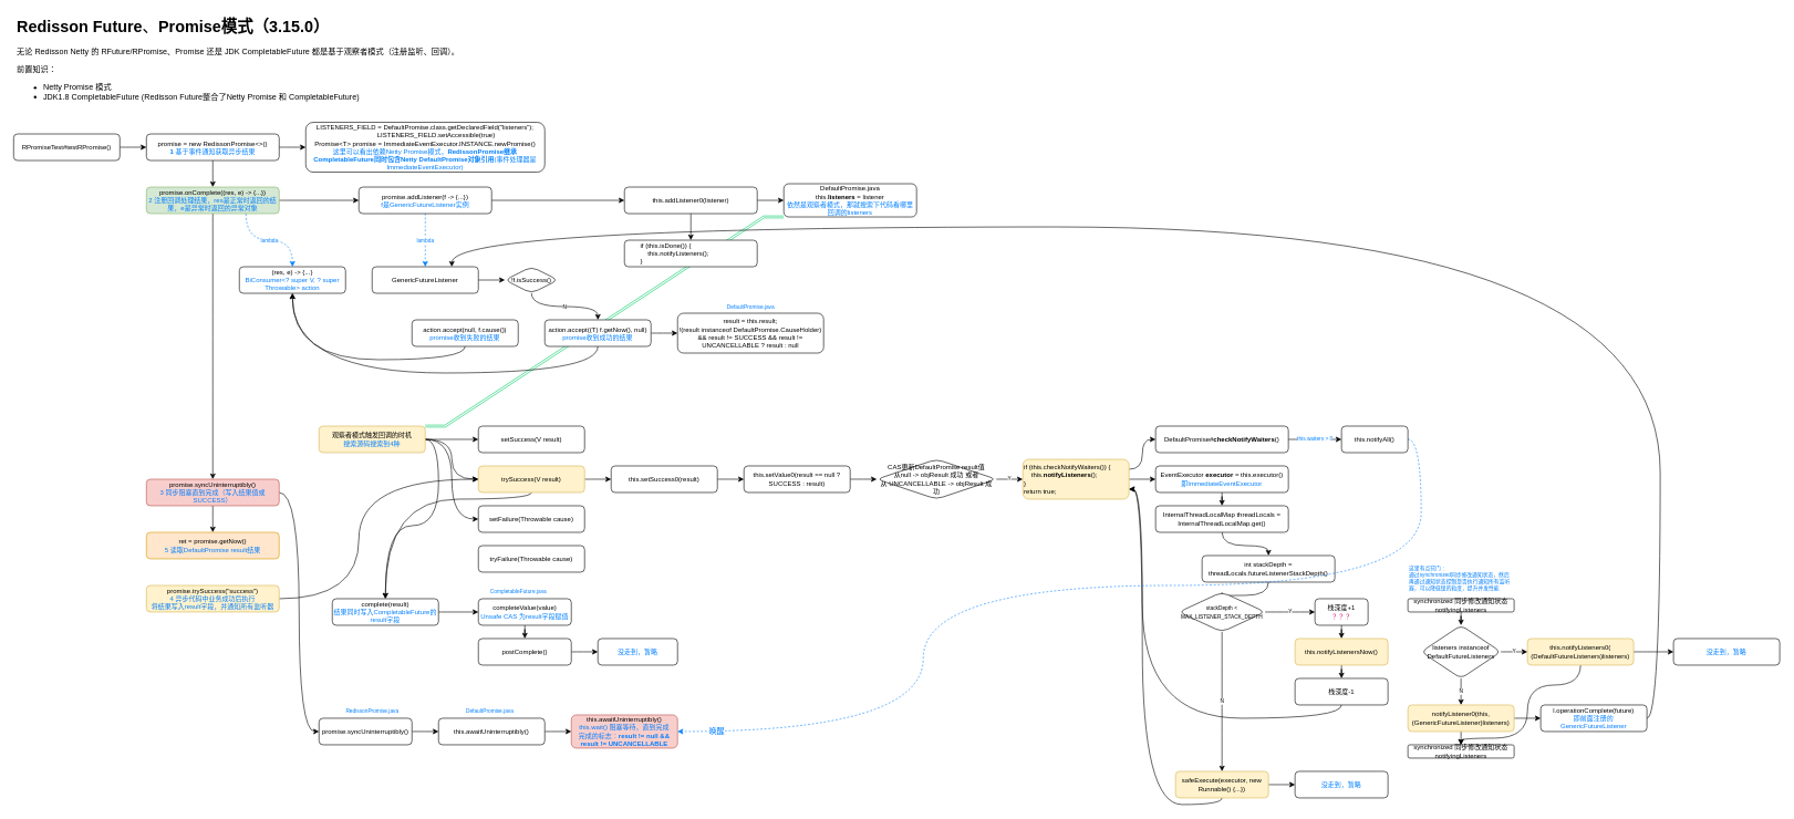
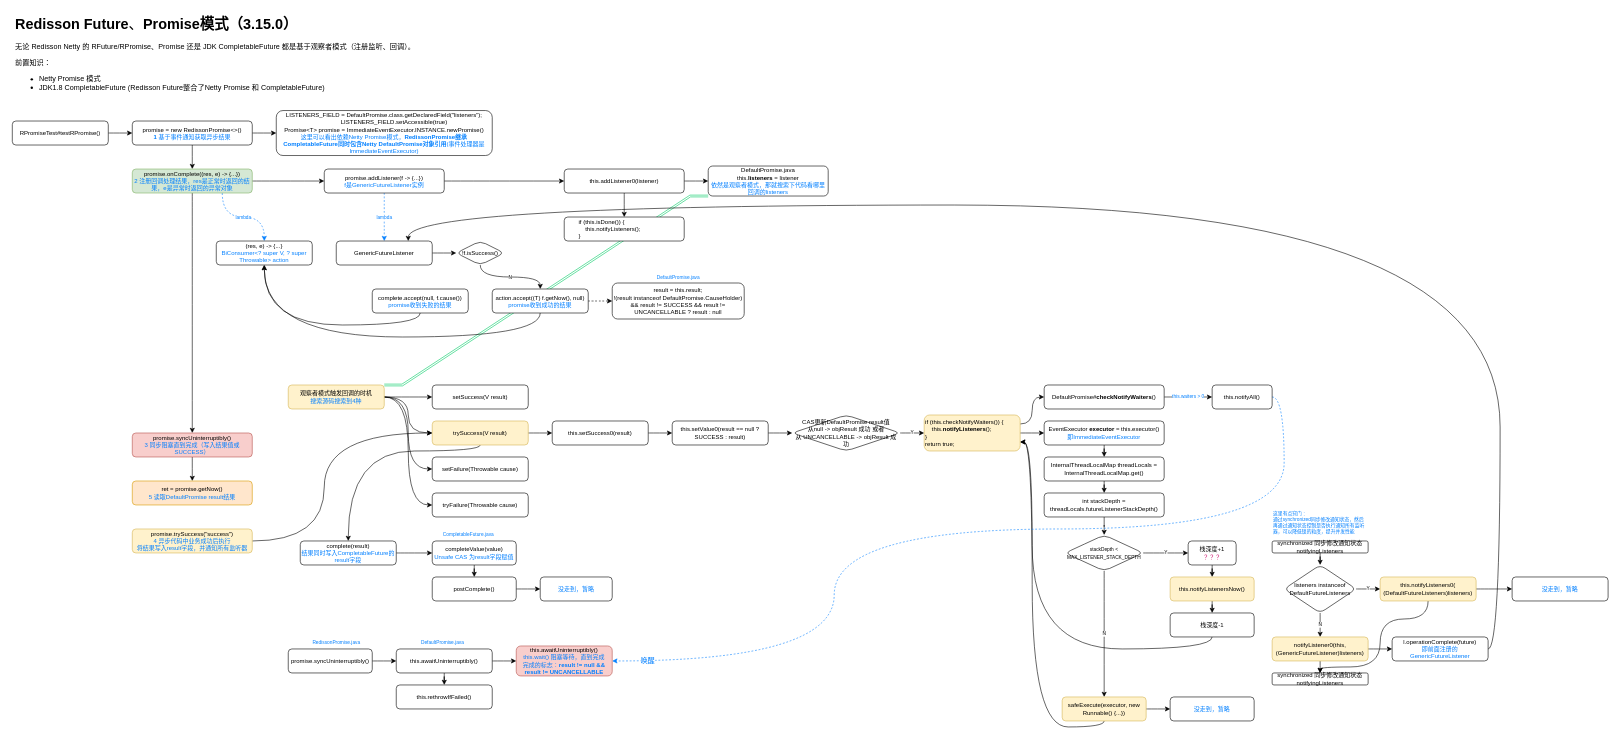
- <mxCell id="88" value="&lt;font color=&quot;#000000&quot;&gt;action.accept(null, f.cause())&lt;/font&gt;&lt;br&gt;promise收到失败的结果" style="rounded=1;whiteSpace=wrap;html=1;fontSize=10;fontColor=#007FFF;" vertex="1" parent="1"><mxGeometry x="620" y="481" width="160" height="40" as="geometry" /></mxCell>
+ <mxCell id="88" value="&lt;font color=&quot;#000000&quot;&gt;complete.accept(null, f.cause())&lt;/font&gt;&lt;br&gt;promise收到失败的结果" style="rounded=1;whiteSpace=wrap;html=1;fontSize=10;fontColor=#007FFF;" vertex="1" parent="1"><mxGeometry x="620" y="481" width="160" height="40" as="geometry" /></mxCell>
- <mxCell id="90" value="" style="edgeStyle=orthogonalEdgeStyle;curved=1;rounded=0;orthogonalLoop=1;jettySize=auto;html=1;fontSize=8;fontColor=#007FFF;strokeColor=#000000;" edge="1" parent="1" source="91" target="99"><mxGeometry relative="1" as="geometry" /></mxCell>
+ <mxCell id="90" value="" style="edgeStyle=orthogonalEdgeStyle;curved=1;rounded=0;orthogonalLoop=1;jettySize=auto;html=1;fontSize=8;fontColor=#007FFF;strokeColor=#000000;dashed=1;" edge="1" parent="1" source="91" target="99"><mxGeometry relative="1" as="geometry" /></mxCell>
- <mxCell id="25" style="edgeStyle=orthogonalEdgeStyle;curved=1;rounded=0;orthogonalLoop=1;jettySize=auto;html=1;exitX=1;exitY=0.5;exitDx=0;exitDy=0;fontSize=10;fontColor=#007FFF;strokeColor=#000000;" edge="1" parent="1" source="26" target="40"><mxGeometry relative="1" as="geometry" /></mxCell>
+ <mxCell id="25" style="edgeStyle=orthogonalEdgeStyle;curved=1;rounded=0;orthogonalLoop=1;jettySize=auto;html=1;exitX=1;exitY=0.5;exitDx=0;exitDy=0;entryX=0;entryY=0.5;entryDx=0;entryDy=0;fontSize=10;fontColor=#007FFF;strokeColor=#000000;" edge="1" parent="1" source="26" target="32"><mxGeometry relative="1" as="geometry" /></mxCell>
- <mxCell id="34" style="edgeStyle=orthogonalEdgeStyle;curved=1;rounded=0;orthogonalLoop=1;jettySize=auto;html=1;exitX=1;exitY=0.5;exitDx=0;exitDy=0;entryX=0;entryY=0.5;entryDx=0;entryDy=0;fontSize=8;fontColor=#007FFF;strokeColor=#000000;" edge="1" parent="1" source="35" target="102"><mxGeometry relative="1" as="geometry" /></mxCell>
- <mxCell id="55" value="&lt;font color=&quot;#000000&quot;&gt;int stackDepth = threadLocals.futureListenerStackDepth()&lt;/font&gt;" style="rounded=1;whiteSpace=wrap;html=1;fontSize=10;fontColor=#007FFF;align=center;" vertex="1" parent="1"><mxGeometry x="1810" y="836" width="200" height="40" as="geometry" /></mxCell>
+ <mxCell id="55" value="&lt;font color=&quot;#000000&quot;&gt;int stackDepth = threadLocals.futureListenerStackDepth()&lt;/font&gt;" style="rounded=1;whiteSpace=wrap;html=1;fontSize=10;fontColor=#007FFF;align=center;" vertex="1" parent="1"><mxGeometry x="1740" y="821" width="200" height="40" as="geometry" /></mxCell>
+ <mxCell id="104" value="" style="edgeStyle=orthogonalEdgeStyle;curved=1;rounded=0;orthogonalLoop=1;jettySize=auto;html=1;fontSize=8;fontColor=#007FFF;strokeColor=#000000;" edge="1" parent="1" source="106" target="107"><mxGeometry relative="1" as="geometry" /></mxCell>
+ <mxCell id="107" value="&lt;font color=&quot;#000000&quot;&gt;this.rethrowIfFailed()&lt;br&gt;&lt;/font&gt;" style="rounded=1;whiteSpace=wrap;html=1;fontSize=10;fontColor=#007FFF;" vertex="1" parent="1"><mxGeometry x="660" y="1141" width="160" height="40" as="geometry" /></mxCell>
